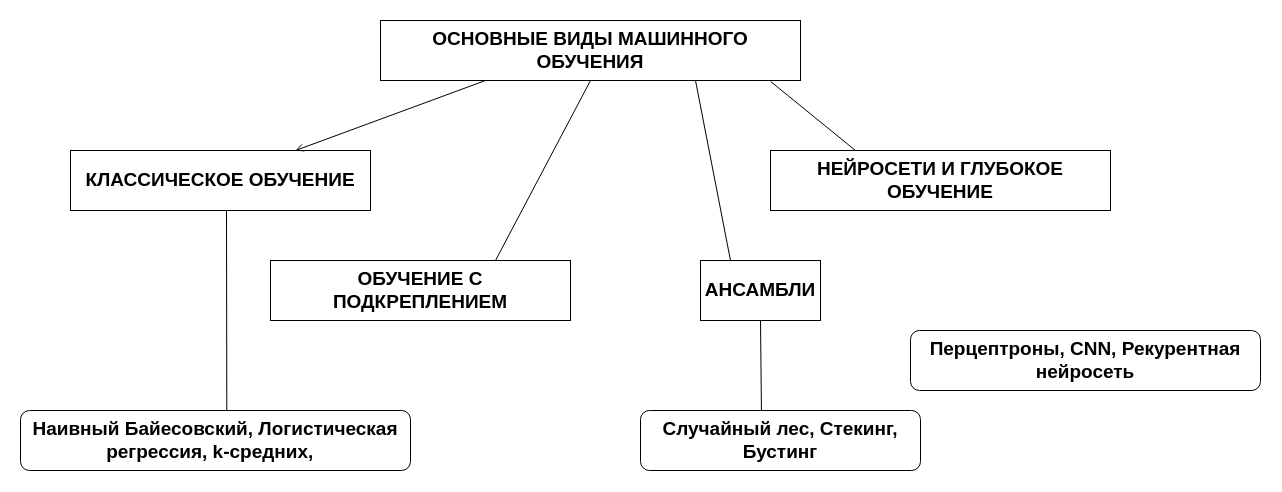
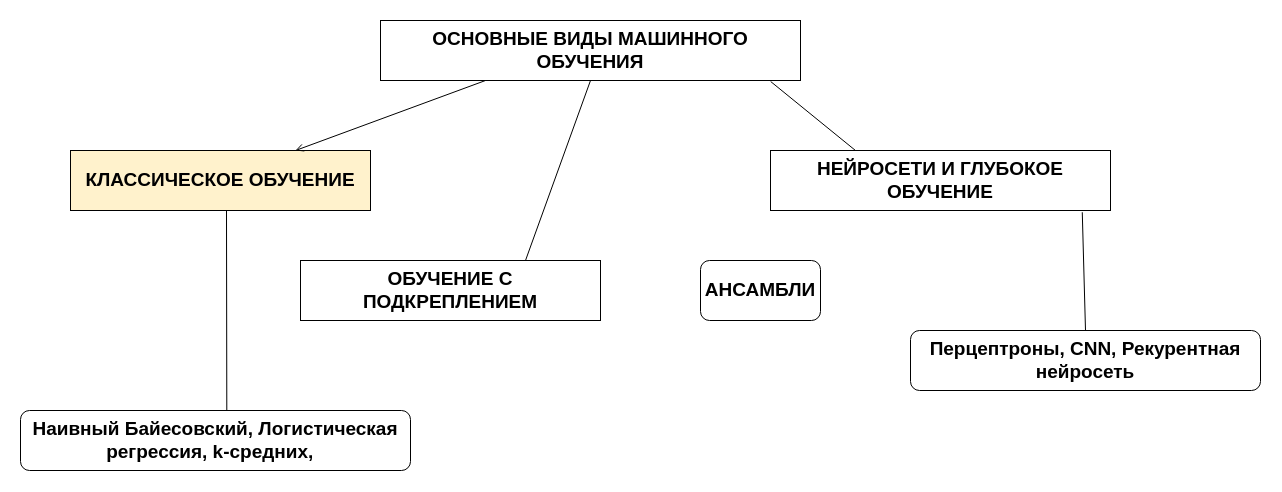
- <mxCell id="9" value="" style="endArrow=none;html=1;rounded=0;fontSize=19;exitX=0.75;exitY=1;exitDx=0;exitDy=0;entryX=0.25;entryY=0;entryDx=0;entryDy=0;endFill=0;fontStyle=1" edge="1" parent="1" source="2" target="5"><mxGeometry width="50" height="50" relative="1" as="geometry"><mxPoint x="690" y="170" as="sourcePoint" /><mxPoint x="740" y="120" as="targetPoint" /></mxGeometry></mxCell>
- <mxCell id="3" value="КЛАССИЧЕСКОЕ ОБУЧЕНИЕ" style="rounded=0;whiteSpace=wrap;html=1;fontSize=19;fontStyle=1" vertex="1" parent="1"><mxGeometry x="70" y="150" width="300" height="60" as="geometry" /></mxCell>
+ <mxCell id="3" value="КЛАССИЧЕСКОЕ ОБУЧЕНИЕ" style="rounded=0;whiteSpace=wrap;html=1;fontSize=19;fontStyle=1;fillColor=#fff2cc;" vertex="1" parent="1"><mxGeometry x="70" y="150" width="300" height="60" as="geometry" /></mxCell>
+ <mxCell id="16" value="" style="endArrow=none;html=1;rounded=0;fontSize=19;exitX=0.917;exitY=1.029;exitDx=0;exitDy=0;endFill=0;exitPerimeter=0;entryX=0.5;entryY=0;entryDx=0;entryDy=0;fontStyle=1" edge="1" parent="1" source="6" target="14"><mxGeometry width="50" height="50" relative="1" as="geometry"><mxPoint x="250" y="240" as="sourcePoint" /><mxPoint x="1060" y="330" as="targetPoint" /></mxGeometry></mxCell>
- <mxCell id="4" value="ОБУЧЕНИЕ С ПОДКРЕПЛЕНИЕМ" style="whiteSpace=wrap;html=1;fontSize=19;fontStyle=1" vertex="1" parent="1"><mxGeometry x="270" y="260" width="300" height="60" as="geometry" /></mxCell>
+ <mxCell id="4" value="ОБУЧЕНИЕ С ПОДКРЕПЛЕНИЕМ" style="whiteSpace=wrap;html=1;fontSize=19;fontStyle=1" vertex="1" parent="1"><mxGeometry x="300" y="260" width="300" height="60" as="geometry" /></mxCell>
- <mxCell id="5" value="АНСАМБЛИ" style="whiteSpace=wrap;html=1;fontSize=19;fontStyle=1" vertex="1" parent="1"><mxGeometry x="700" y="260" width="120" height="60" as="geometry" /></mxCell>
+ <mxCell id="5" value="АНСАМБЛИ" style="whiteSpace=wrap;html=1;fontSize=19;fontStyle=1;rounded=1;" vertex="1" parent="1"><mxGeometry x="700" y="260" width="120" height="60" as="geometry" /></mxCell>
- <mxCell id="15" value="" style="endArrow=none;html=1;rounded=0;fontSize=19;exitX=0.5;exitY=1;exitDx=0;exitDy=0;entryX=0.432;entryY=0;entryDx=0;entryDy=0;endFill=0;entryPerimeter=0;fontStyle=1" edge="1" parent="1" source="5" target="13"><mxGeometry width="50" height="50" relative="1" as="geometry"><mxPoint x="240" y="230" as="sourcePoint" /><mxPoint x="239.86" y="430" as="targetPoint" /></mxGeometry></mxCell>
- <mxCell id="13" value="Случайный лес, Стекинг, Бустинг" style="rounded=1;whiteSpace=wrap;html=1;fontSize=19;fontStyle=1" vertex="1" parent="1"><mxGeometry x="640" y="410" width="280" height="60" as="geometry" /></mxCell>
